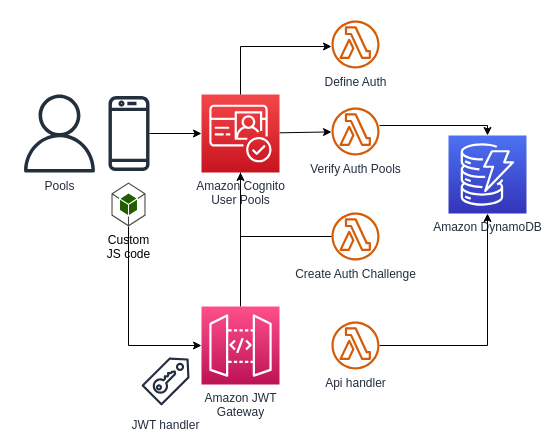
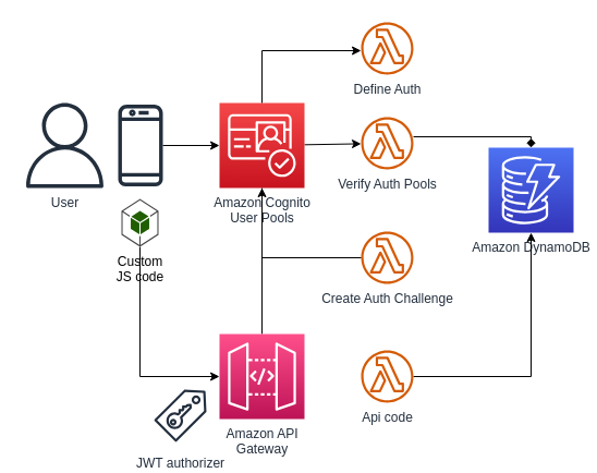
- <mxCell id="8" value="" style="edgeStyle=elbowEdgeStyle;rounded=0;elbow=vertical;html=1;strokeColor=#000000;entryX=0.5;entryY=0;entryDx=0;entryDy=0;entryPerimeter=0;" parent="1" source="9" target="11" edge="1"><mxGeometry relative="1" as="geometry"><Array as="points"><mxPoint x="450" y="125" /></Array></mxGeometry></mxCell>
+ <mxCell id="8" value="" style="edgeStyle=elbowEdgeStyle;rounded=0;elbow=vertical;html=1;strokeColor=#000000;entryX=0.5;entryY=0;entryDx=0;entryDy=0;entryPerimeter=0;endArrow=diamond;" parent="1" source="9" target="11" edge="1"><mxGeometry relative="1" as="geometry"><Array as="points"><mxPoint x="450" y="125" /></Array></mxGeometry></mxCell>
- <mxCell id="6" value="Pools" style="sketch=0;outlineConnect=0;fontColor=#232F3E;gradientColor=none;fillColor=#232F3D;strokeColor=none;dashed=0;verticalLabelPosition=bottom;verticalAlign=top;align=center;html=1;fontSize=12;fontStyle=0;aspect=fixed;pointerEvents=1;shape=mxgraph.aws4.user;" parent="1" vertex="1"><mxGeometry x="20" y="94" width="78" height="78" as="geometry" /></mxCell>
+ <mxCell id="6" value="User" style="sketch=0;outlineConnect=0;fontColor=#232F3E;gradientColor=none;fillColor=#232F3D;strokeColor=none;dashed=0;verticalLabelPosition=bottom;verticalAlign=top;align=center;html=1;fontSize=12;fontStyle=0;aspect=fixed;pointerEvents=1;shape=mxgraph.aws4.user;" parent="1" vertex="1"><mxGeometry x="20" y="94" width="78" height="78" as="geometry" /></mxCell>
- <mxCell id="19" value="Api handler" style="sketch=0;outlineConnect=0;fontColor=#232F3E;gradientColor=none;fillColor=#D45B07;strokeColor=none;dashed=0;verticalLabelPosition=bottom;verticalAlign=top;align=center;html=1;fontSize=12;fontStyle=0;aspect=fixed;pointerEvents=1;shape=mxgraph.aws4.lambda_function;" parent="1" vertex="1"><mxGeometry x="331" y="321" width="48" height="48" as="geometry" /></mxCell>
+ <mxCell id="19" value="Api code" style="sketch=0;outlineConnect=0;fontColor=#232F3E;gradientColor=none;fillColor=#D45B07;strokeColor=none;dashed=0;verticalLabelPosition=bottom;verticalAlign=top;align=center;html=1;fontSize=12;fontStyle=0;aspect=fixed;pointerEvents=1;shape=mxgraph.aws4.lambda_function;" parent="1" vertex="1"><mxGeometry x="331" y="321" width="48" height="48" as="geometry" /></mxCell>
- <mxCell id="17" value="Amazon JWT&lt;br&gt;Gateway" style="sketch=0;points=[[0,0,0],[0.25,0,0],[0.5,0,0],[0.75,0,0],[1,0,0],[0,1,0],[0.25,1,0],[0.5,1,0],[0.75,1,0],[1,1,0],[0,0.25,0],[0,0.5,0],[0,0.75,0],[1,0.25,0],[1,0.5,0],[1,0.75,0]];outlineConnect=0;fontColor=#232F3E;gradientColor=#FF4F8B;gradientDirection=north;fillColor=#BC1356;strokeColor=#ffffff;dashed=0;verticalLabelPosition=bottom;verticalAlign=top;align=center;html=1;fontSize=12;fontStyle=0;aspect=fixed;shape=mxgraph.aws4.resourceIcon;resIcon=mxgraph.aws4.api_gateway;" parent="1" vertex="1"><mxGeometry x="201" y="306" width="78" height="78" as="geometry" /></mxCell>
+ <mxCell id="17" value="Amazon API&lt;br&gt;Gateway" style="sketch=0;points=[[0,0,0],[0.25,0,0],[0.5,0,0],[0.75,0,0],[1,0,0],[0,1,0],[0.25,1,0],[0.5,1,0],[0.75,1,0],[1,1,0],[0,0.25,0],[0,0.5,0],[0,0.75,0],[1,0.25,0],[1,0.5,0],[1,0.75,0]];outlineConnect=0;fontColor=#232F3E;gradientColor=#FF4F8B;gradientDirection=north;fillColor=#BC1356;strokeColor=#ffffff;dashed=0;verticalLabelPosition=bottom;verticalAlign=top;align=center;html=1;fontSize=12;fontStyle=0;aspect=fixed;shape=mxgraph.aws4.resourceIcon;resIcon=mxgraph.aws4.api_gateway;" parent="1" vertex="1"><mxGeometry x="201" y="306" width="78" height="78" as="geometry" /></mxCell>
- <mxCell id="20" value="JWT handler" style="sketch=0;outlineConnect=0;fontColor=#232F3E;gradientColor=none;strokeColor=#232F3E;fillColor=#ffffff;dashed=0;verticalLabelPosition=bottom;verticalAlign=top;align=center;html=1;fontSize=12;fontStyle=0;aspect=fixed;shape=mxgraph.aws4.resourceIcon;resIcon=mxgraph.aws4.saml_token;" parent="1" vertex="1"><mxGeometry x="135" y="351" width="60" height="60" as="geometry" /></mxCell>
+ <mxCell id="20" value="JWT authorizer" style="sketch=0;outlineConnect=0;fontColor=#232F3E;gradientColor=none;strokeColor=#232F3E;fillColor=#ffffff;dashed=0;verticalLabelPosition=bottom;verticalAlign=top;align=center;html=1;fontSize=12;fontStyle=0;aspect=fixed;shape=mxgraph.aws4.resourceIcon;resIcon=mxgraph.aws4.saml_token;" parent="1" vertex="1"><mxGeometry x="135" y="351" width="60" height="60" as="geometry" /></mxCell>
